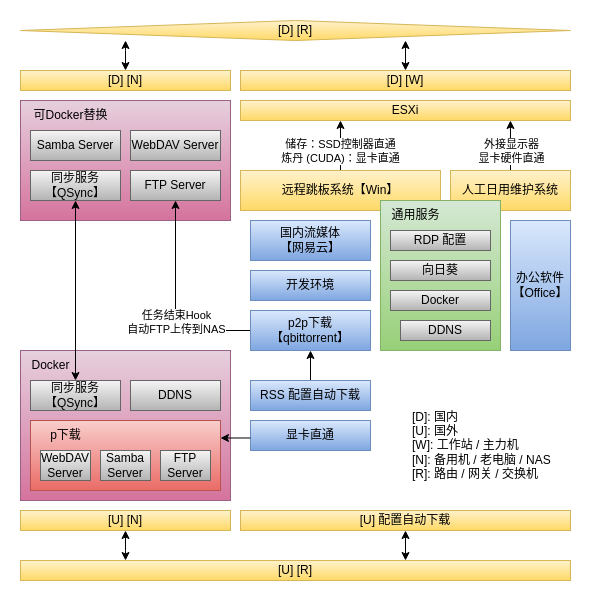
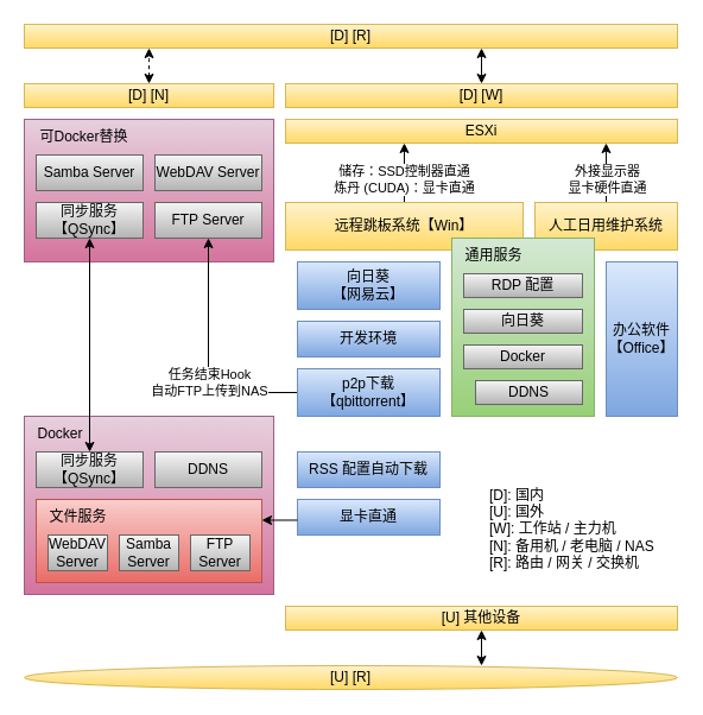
- <mxCell id="12" value="[D] [R]" style="rhombus;whiteSpace=wrap;html=1;fillColor=#fff2cc;gradientColor=#ffd966;strokeColor=#d6b656;" vertex="1" parent="1"><mxGeometry x="20" y="20" width="550" height="20" as="geometry" /></mxCell>
+ <mxCell id="12" value="[D] [R]" style="rounded=0;whiteSpace=wrap;html=1;fillColor=#fff2cc;gradientColor=#ffd966;strokeColor=#d6b656;" vertex="1" parent="1"><mxGeometry x="20" y="20" width="550" height="20" as="geometry" /></mxCell>
- <mxCell id="8" style="edgeStyle=orthogonalEdgeStyle;rounded=0;orthogonalLoop=1;jettySize=auto;html=1;entryX=0.191;entryY=1;entryDx=0;entryDy=0;entryPerimeter=0;startArrow=classic;startFill=1;" edge="1" parent="1" source="9" target="12"><mxGeometry relative="1" as="geometry" /></mxCell>
+ <mxCell id="8" style="edgeStyle=orthogonalEdgeStyle;rounded=0;orthogonalLoop=1;jettySize=auto;html=1;entryX=0.191;entryY=1;entryDx=0;entryDy=0;entryPerimeter=0;startArrow=classic;startFill=1;dashed=1;" edge="1" parent="1" source="9" target="12"><mxGeometry relative="1" as="geometry" /></mxCell>
- <mxCell id="29" value="国内流媒体&lt;br&gt;【网易云】&lt;br&gt;" style="whiteSpace=wrap;html=1;fillColor=#dae8fc;gradientColor=#7ea6e0;strokeColor=#6c8ebf;" vertex="1" parent="1"><mxGeometry x="250" y="220" width="120" height="40" as="geometry" /></mxCell>
+ <mxCell id="29" value="向日葵&lt;br&gt;【网易云】&lt;br&gt;" style="whiteSpace=wrap;html=1;fillColor=#dae8fc;gradientColor=#7ea6e0;strokeColor=#6c8ebf;" vertex="1" parent="1"><mxGeometry x="250" y="220" width="120" height="40" as="geometry" /></mxCell>
- <mxCell id="27" style="edgeStyle=orthogonalEdgeStyle;rounded=0;orthogonalLoop=1;jettySize=auto;html=1;startArrow=classic;startFill=1;endArrow=none;endFill=0;" edge="1" parent="1" source="28" target="43"><mxGeometry relative="1" as="geometry" /></mxCell>
- <mxCell id="51" value="p下载" style="text;html=1;align=center;verticalAlign=middle;resizable=0;points=[];autosize=1;strokeColor=none;fillColor=none;" vertex="1" parent="1"><mxGeometry x="30" y="420" width="70" height="30" as="geometry" /></mxCell>
+ <mxCell id="51" value="文件服务" style="text;html=1;align=center;verticalAlign=middle;resizable=0;points=[];autosize=1;strokeColor=none;fillColor=none;" vertex="1" parent="1"><mxGeometry x="30" y="420" width="70" height="30" as="geometry" /></mxCell>
- <mxCell id="7" value="[U] [N]" style="rounded=0;whiteSpace=wrap;html=1;fillColor=#fff2cc;gradientColor=#ffd966;strokeColor=#d6b656;" vertex="1" parent="1"><mxGeometry x="20" y="510" width="210" height="20" as="geometry" /></mxCell>
- <mxCell id="4" value="[U] 配置自动下载" style="rounded=0;whiteSpace=wrap;html=1;fillColor=#fff2cc;gradientColor=#ffd966;strokeColor=#d6b656;" vertex="1" parent="1"><mxGeometry x="240" y="510" width="330" height="20" as="geometry" /></mxCell>
+ <mxCell id="4" value="[U] 其他设备" style="rounded=0;whiteSpace=wrap;html=1;fillColor=#fff2cc;gradientColor=#ffd966;strokeColor=#d6b656;" vertex="1" parent="1"><mxGeometry x="240" y="510" width="330" height="20" as="geometry" /></mxCell>
- <mxCell id="6" style="edgeStyle=orthogonalEdgeStyle;rounded=0;orthogonalLoop=1;jettySize=auto;html=1;entryX=0.191;entryY=0;entryDx=0;entryDy=0;entryPerimeter=0;startArrow=classic;startFill=1;" edge="1" parent="1" source="7" target="44"><mxGeometry relative="1" as="geometry" /></mxCell>
- <mxCell id="44" value="[U] [R]" style="rounded=0;whiteSpace=wrap;html=1;fillColor=#fff2cc;gradientColor=#ffd966;strokeColor=#d6b656;" vertex="1" parent="1"><mxGeometry x="20" y="560" width="550" height="20" as="geometry" /></mxCell>
+ <mxCell id="44" value="[U] [R]" style="ellipse;whiteSpace=wrap;html=1;fillColor=#fff2cc;gradientColor=#ffd966;strokeColor=#d6b656;" vertex="1" parent="1"><mxGeometry x="20" y="560" width="550" height="20" as="geometry" /></mxCell>
